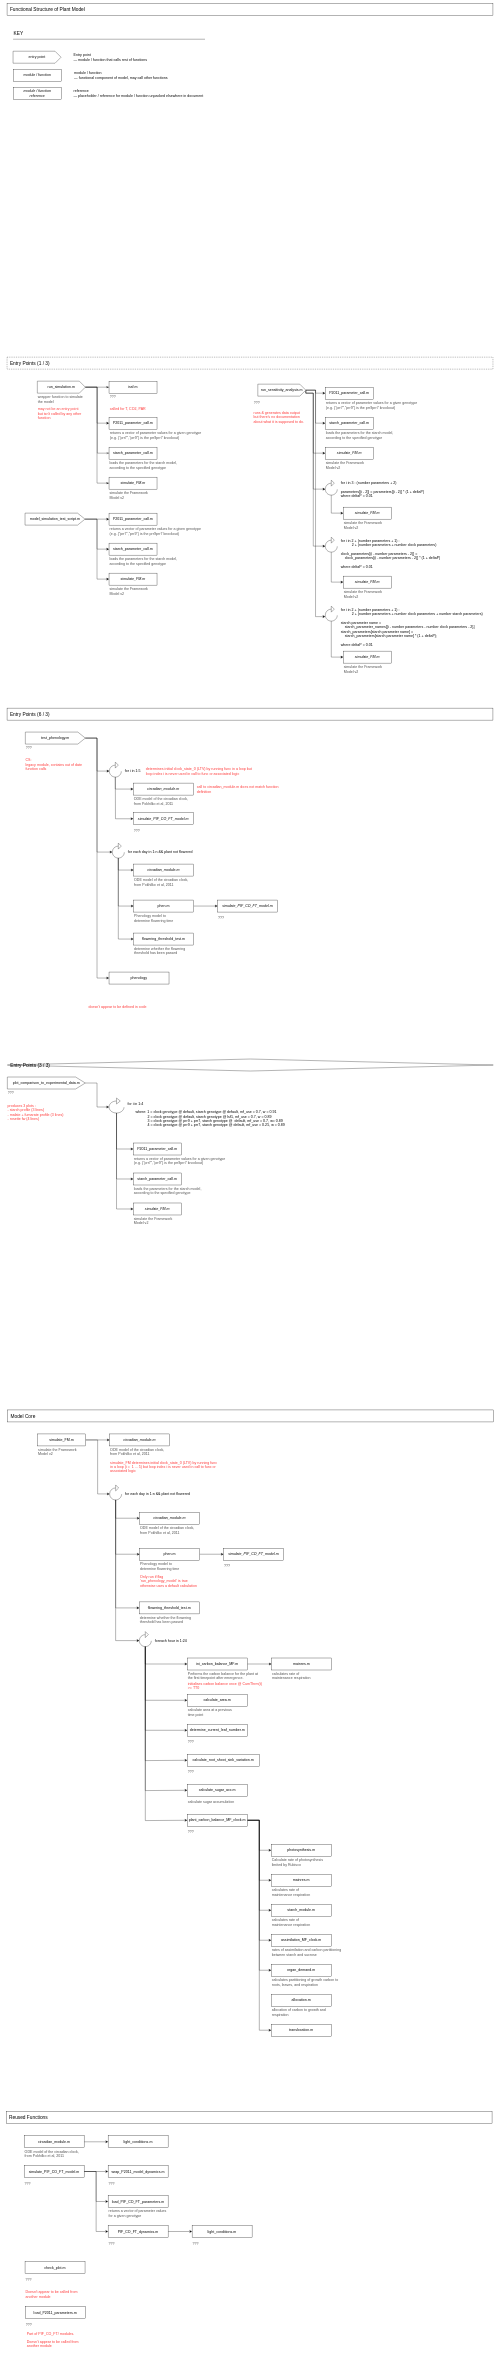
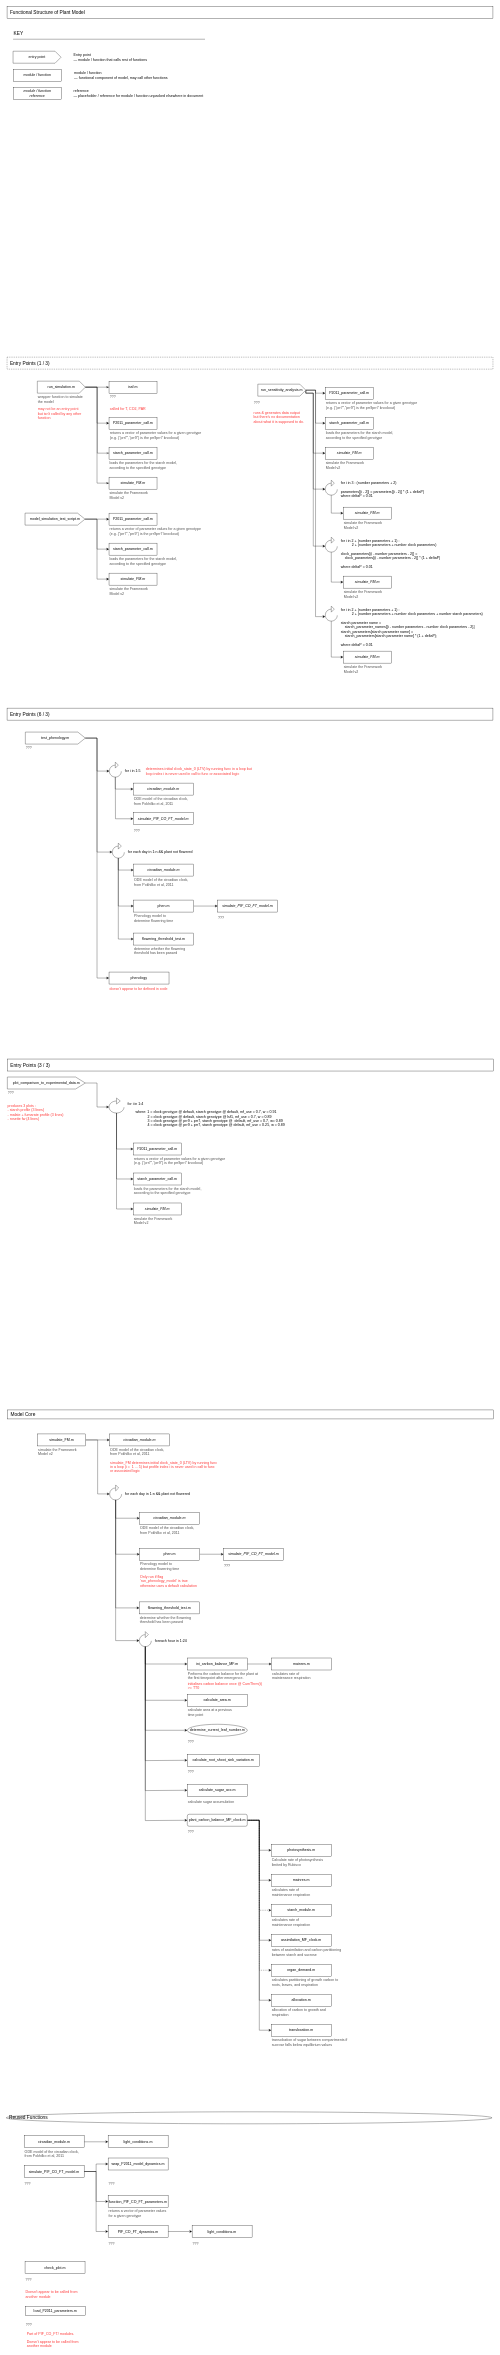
- <mxCell id="209" value="Functional Structure of Plant Model" style="rounded=0;whiteSpace=wrap;html=1;align=left;fontStyle=0;fontSize=16;spacingLeft=8;" parent="1" vertex="1"><mxGeometry x="23" y="10" width="1620" height="40" as="geometry" /></mxCell>
+ <mxCell id="209" value="Functional Structure of Plant Model" style="rounded=0;whiteSpace=wrap;html=1;align=left;fontStyle=0;fontSize=16;spacingLeft=8;" parent="1" vertex="1"><mxGeometry x="23" y="20" width="1620" height="40" as="geometry" /></mxCell>
- <mxCell id="164" value="CS:&lt;div&gt;&lt;span style=&quot;background-color: initial;&quot;&gt;legacy module, contains out of date function calls&lt;/span&gt;&lt;/div&gt;" style="text;html=1;align=left;verticalAlign=top;whiteSpace=wrap;rounded=0;fontColor=#FF3333;" parent="1" vertex="1"><mxGeometry x="83" y="2520" width="231" height="40" as="geometry" /></mxCell>
- <mxCell id="163" value="call to circadian_module.m does not match function&lt;div&gt;definition&lt;/div&gt;" style="text;html=1;align=left;verticalAlign=middle;whiteSpace=wrap;rounded=0;fontColor=#FF3333;" parent="1" vertex="1"><mxGeometry x="654" y="2600" width="300" height="60" as="geometry" /></mxCell>
- <mxCell id="162" value="doesn't appear to be defined in code" style="text;html=1;align=left;verticalAlign=middle;whiteSpace=wrap;rounded=0;fontColor=#FF3333;" parent="1" vertex="1"><mxGeometry x="293" y="3340" width="200" height="31" as="geometry" /></mxCell>
+ <mxCell id="162" value="doesn't appear to be defined in code" style="text;html=1;align=left;verticalAlign=middle;whiteSpace=wrap;rounded=0;fontColor=#FF3333;" parent="1" vertex="1"><mxGeometry x="363" y="3280" width="200" height="31" as="geometry" /></mxCell>
- <mxCell id="215" value="Entry Points (3 / 3)" style="rhombus;whiteSpace=wrap;html=1;align=left;fontStyle=0;fontSize=16;spacingLeft=8;" parent="1" vertex="1"><mxGeometry x="24" y="3530" width="1620" height="40" as="geometry" /></mxCell>
+ <mxCell id="215" value="Entry Points (3 / 3)" style="rounded=0;whiteSpace=wrap;html=1;align=left;fontStyle=0;fontSize=16;spacingLeft=8;" parent="1" vertex="1"><mxGeometry x="24" y="3530" width="1620" height="40" as="geometry" /></mxCell>
- <mxCell id="174" value="Model Core" style="rounded=0;whiteSpace=wrap;html=1;align=left;fontStyle=0;fontSize=16;spacingLeft=8;" parent="1" vertex="1"><mxGeometry x="25" y="4700" width="1620" height="40" as="geometry" /></mxCell>
+ <mxCell id="174" value="Model Core" style="rounded=0;whiteSpace=wrap;html=1;align=left;fontStyle=0;fontSize=16;spacingLeft=8;" parent="1" vertex="1"><mxGeometry x="25" y="4700" width="1620" height="30" as="geometry" /></mxCell>
- <mxCell id="58" value="simulate_FM determines initial clock_state_0 (LTV) by running func in a loop (&lt;span style=&quot;background-color: initial;&quot;&gt;i =&amp;nbsp; 1 ... 5) but loop index i is never used in call to func or associated logic&lt;/span&gt;" style="text;html=1;align=left;verticalAlign=middle;whiteSpace=wrap;rounded=0;fontColor=#FF3333;" parent="1" vertex="1"><mxGeometry x="365" y="4860" width="360" height="60" as="geometry" /></mxCell>
+ <mxCell id="58" value="simulate_FM determines initial clock_state_0 (LTV) by running func in a loop (&lt;span style=&quot;background-color: initial;&quot;&gt;i =&amp;nbsp; 1 ... 5) but profile index i is never used in call to func or associated logic&lt;/span&gt;" style="text;html=1;align=left;verticalAlign=middle;whiteSpace=wrap;rounded=0;fontColor=#FF3333;" parent="1" vertex="1"><mxGeometry x="365" y="4860" width="360" height="60" as="geometry" /></mxCell>
- <mxCell id="61" value="determine_current_leaf_number.m" style="rounded=0;whiteSpace=wrap;html=1;" parent="1" vertex="1"><mxGeometry x="624" y="5748" width="200" height="40" as="geometry" /></mxCell>
+ <mxCell id="61" value="determine_current_leaf_number.m" style="ellipse;whiteSpace=wrap;html=1;" parent="1" vertex="1"><mxGeometry x="624" y="5748" width="200" height="40" as="geometry" /></mxCell>
- <mxCell id="74" value="plant_carbon_balance_MF_clock.m" style="rounded=0;whiteSpace=wrap;html=1;" parent="1" vertex="1"><mxGeometry x="624" y="6048" width="200" height="40" as="geometry" /></mxCell>
+ <mxCell id="74" value="plant_carbon_balance_MF_clock.m" style="whiteSpace=wrap;html=1;rounded=1;" parent="1" vertex="1"><mxGeometry x="624" y="6048" width="200" height="40" as="geometry" /></mxCell>
- <mxCell id="69" style="edgeStyle=orthogonalEdgeStyle;rounded=0;orthogonalLoop=1;jettySize=auto;html=1;exitX=1;exitY=0.5;exitDx=0;exitDy=0;entryX=0;entryY=0.5;entryDx=0;entryDy=0;" parent="1" source="74" target="80" edge="1"><mxGeometry relative="1" as="geometry" /></mxCell>
+ <mxCell id="69" style="edgeStyle=orthogonalEdgeStyle;rounded=0;orthogonalLoop=1;jettySize=auto;html=1;exitX=1;exitY=0.5;exitDx=0;exitDy=0;entryX=0;entryY=0.5;entryDx=0;entryDy=0;dashed=1;" parent="1" source="74" target="80" edge="1"><mxGeometry relative="1" as="geometry" /></mxCell>
- <mxCell id="71" style="edgeStyle=orthogonalEdgeStyle;rounded=0;orthogonalLoop=1;jettySize=auto;html=1;exitX=1;exitY=0.5;exitDx=0;exitDy=0;entryX=0;entryY=0.5;entryDx=0;entryDy=0;" parent="1" source="74" target="84" edge="1"><mxGeometry relative="1" as="geometry" /></mxCell>
+ <mxCell id="71" style="edgeStyle=orthogonalEdgeStyle;rounded=0;orthogonalLoop=1;jettySize=auto;html=1;exitX=1;exitY=0.5;exitDx=0;exitDy=0;entryX=0;entryY=0.5;entryDx=0;entryDy=0;dashed=1;" parent="1" source="74" target="84" edge="1"><mxGeometry relative="1" as="geometry" /></mxCell>
+ <mxCell id="72" style="edgeStyle=orthogonalEdgeStyle;rounded=0;orthogonalLoop=1;jettySize=auto;html=1;exitX=1;exitY=0.5;exitDx=0;exitDy=0;entryX=0;entryY=0.5;entryDx=0;entryDy=0;" parent="1" source="74" target="86" edge="1"><mxGeometry relative="1" as="geometry" /></mxCell>
+ <mxCell id="89" value="transolcation of sugar between compartments if sucrose falls below equilibrium values" style="text;html=1;align=left;verticalAlign=middle;whiteSpace=wrap;rounded=0;fontColor=#4D4D4D;" parent="1" vertex="1"><mxGeometry x="904" y="6788" width="280" height="40" as="geometry" /></mxCell>
- <mxCell id="173" value="Reused Functions" style="rounded=0;whiteSpace=wrap;html=1;align=left;fontStyle=0;fontSize=16;spacingLeft=8;" parent="1" vertex="1"><mxGeometry x="20" y="7040" width="1620" height="40" as="geometry" /></mxCell>
+ <mxCell id="173" value="Reused Functions" style="ellipse;whiteSpace=wrap;html=1;align=left;fontStyle=0;fontSize=16;spacingLeft=8;" parent="1" vertex="1"><mxGeometry x="20" y="7040" width="1620" height="40" as="geometry" /></mxCell>
- <mxCell id="136" value="wrap_P2011_model_dynamics.m" style="rounded=0;whiteSpace=wrap;html=1;" parent="1" vertex="1"><mxGeometry x="360" y="7219" width="200" height="40" as="geometry" /></mxCell>
+ <mxCell id="136" value="wrap_P2011_model_dynamics.m" style="rounded=0;whiteSpace=wrap;html=1;" parent="1" vertex="1"><mxGeometry x="360" y="7194" width="200" height="40" as="geometry" /></mxCell>
- <mxCell id="135" value="load_PIF_CO_FT_parameters.m" style="rounded=0;whiteSpace=wrap;html=1;" parent="1" vertex="1"><mxGeometry x="360" y="7319" width="200" height="40" as="geometry" /></mxCell>
+ <mxCell id="135" value="function_PIF_CO_FT_parameters.m" style="rounded=0;whiteSpace=wrap;html=1;" parent="1" vertex="1"><mxGeometry x="360" y="7319" width="200" height="40" as="geometry" /></mxCell>
- <mxCell id="233" value="load_P2011_parameters.m" style="rounded=0;whiteSpace=wrap;html=1;" vertex="1" parent="1"><mxGeometry x="84" y="7690" width="200" height="40" as="geometry" /></mxCell>
+ <mxCell id="233" value="load_P2011_parameters.m" style="rounded=0;whiteSpace=wrap;html=1;" vertex="1" parent="1"><mxGeometry x="84" y="7690" width="200" height="30" as="geometry" /></mxCell>
